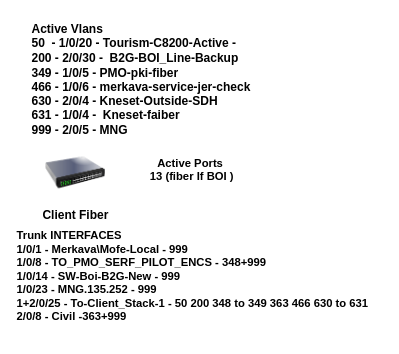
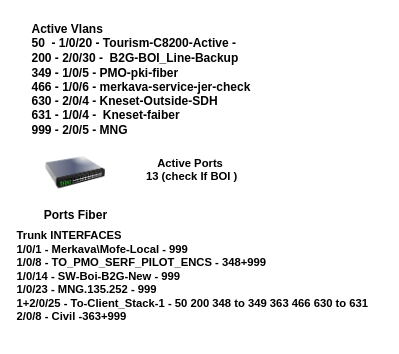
- <mxCell id="5" value="&lt;b style=&quot;font-size: 15px;&quot;&gt;&lt;font style=&quot;font-size: 15px;&quot;&gt;Active Ports&amp;nbsp;&lt;/font&gt;&lt;/b&gt;&lt;div style=&quot;font-size: 15px;&quot;&gt;&lt;b style=&quot;&quot;&gt;&lt;font style=&quot;font-size: 15px;&quot;&gt;13 (fiber If BOI )&lt;/font&gt;&lt;/b&gt;&lt;/div&gt;" style="text;html=1;align=center;verticalAlign=middle;resizable=0;points=[];autosize=1;strokeColor=none;fillColor=none;" vertex="1" parent="1"><mxGeometry x="180" y="200" width="150" height="50" as="geometry" /></mxCell>
+ <mxCell id="5" value="&lt;b style=&quot;font-size: 15px;&quot;&gt;&lt;font style=&quot;font-size: 15px;&quot;&gt;Active Ports&amp;nbsp;&lt;/font&gt;&lt;/b&gt;&lt;div style=&quot;font-size: 15px;&quot;&gt;&lt;b style=&quot;&quot;&gt;&lt;font style=&quot;font-size: 15px;&quot;&gt;13 (check If BOI )&lt;/font&gt;&lt;/b&gt;&lt;/div&gt;" style="text;html=1;align=center;verticalAlign=middle;resizable=0;points=[];autosize=1;strokeColor=none;fillColor=none;" vertex="1" parent="1"><mxGeometry x="180" y="200" width="150" height="50" as="geometry" /></mxCell>
- <mxCell id="2" value="Client Fiber" style="image;html=1;image=img/lib/clip_art/networking/Switch_128x128.png;fontSize=16;fontStyle=1" vertex="1" parent="1"><mxGeometry x="60" y="190" width="80" height="80" as="geometry" /></mxCell>
+ <mxCell id="2" value="Ports Fiber" style="image;html=1;image=img/lib/clip_art/networking/Switch_128x128.png;fontSize=16;fontStyle=1" vertex="1" parent="1"><mxGeometry x="60" y="190" width="80" height="80" as="geometry" /></mxCell>
